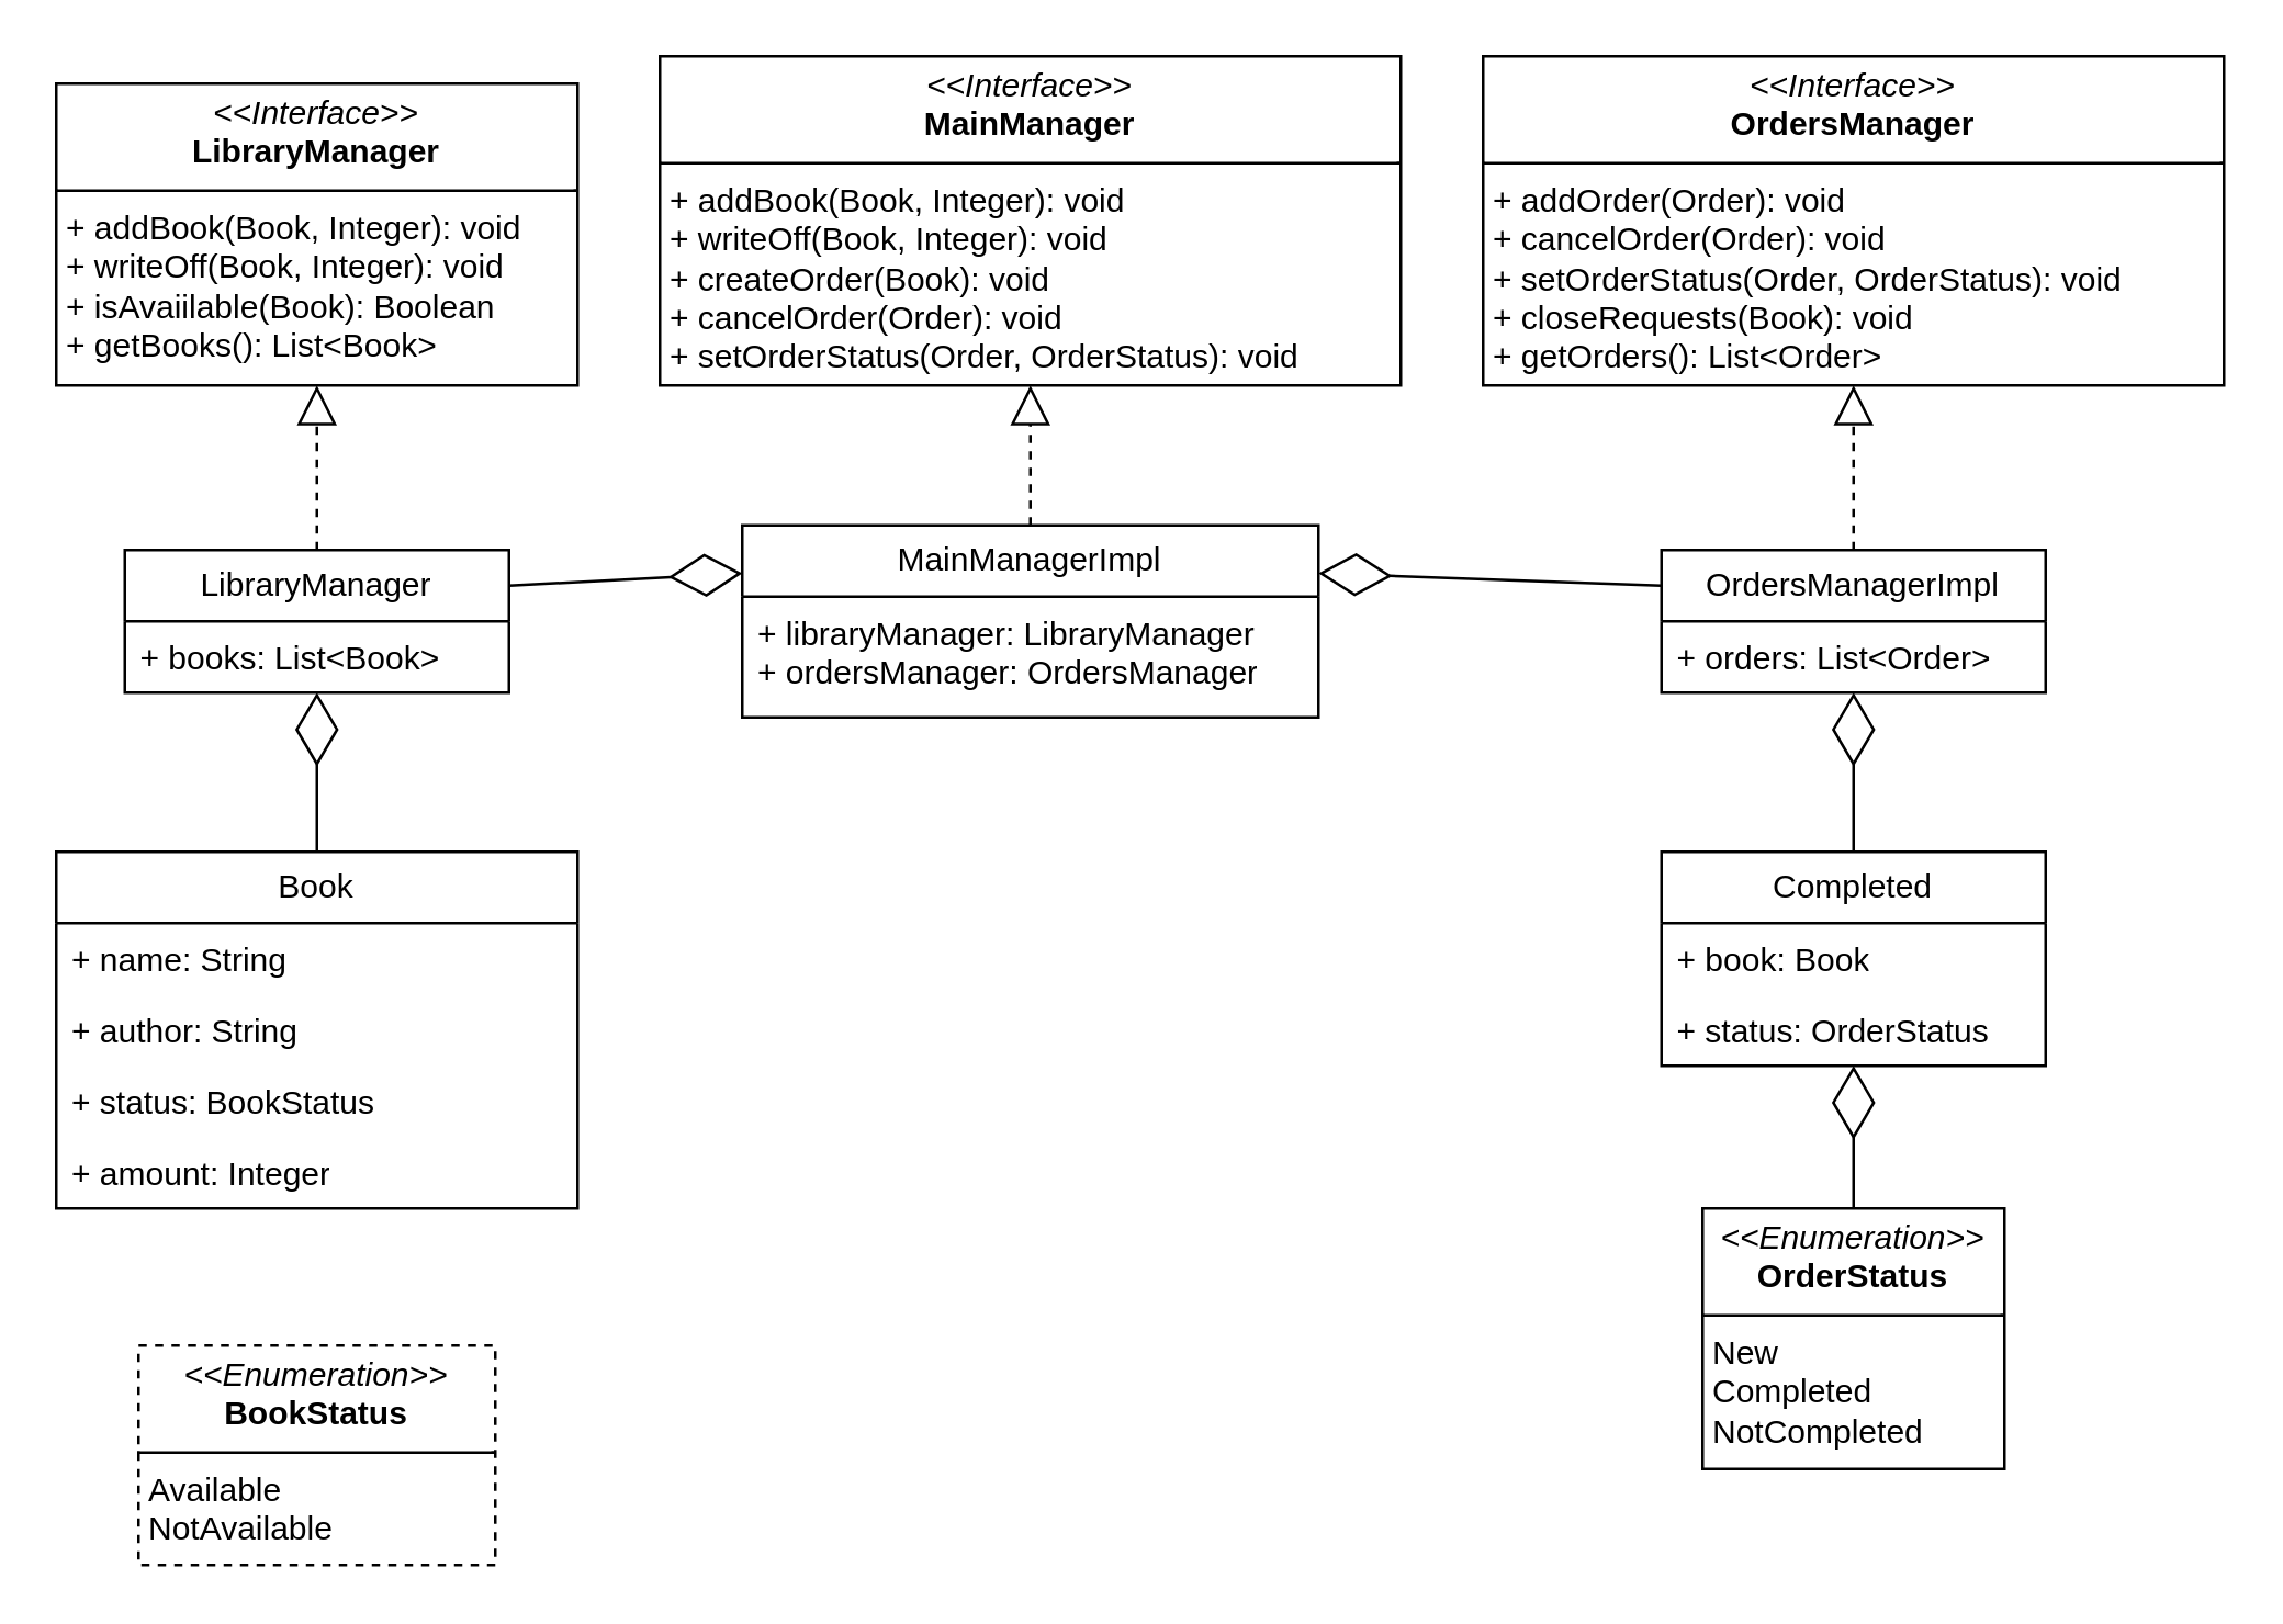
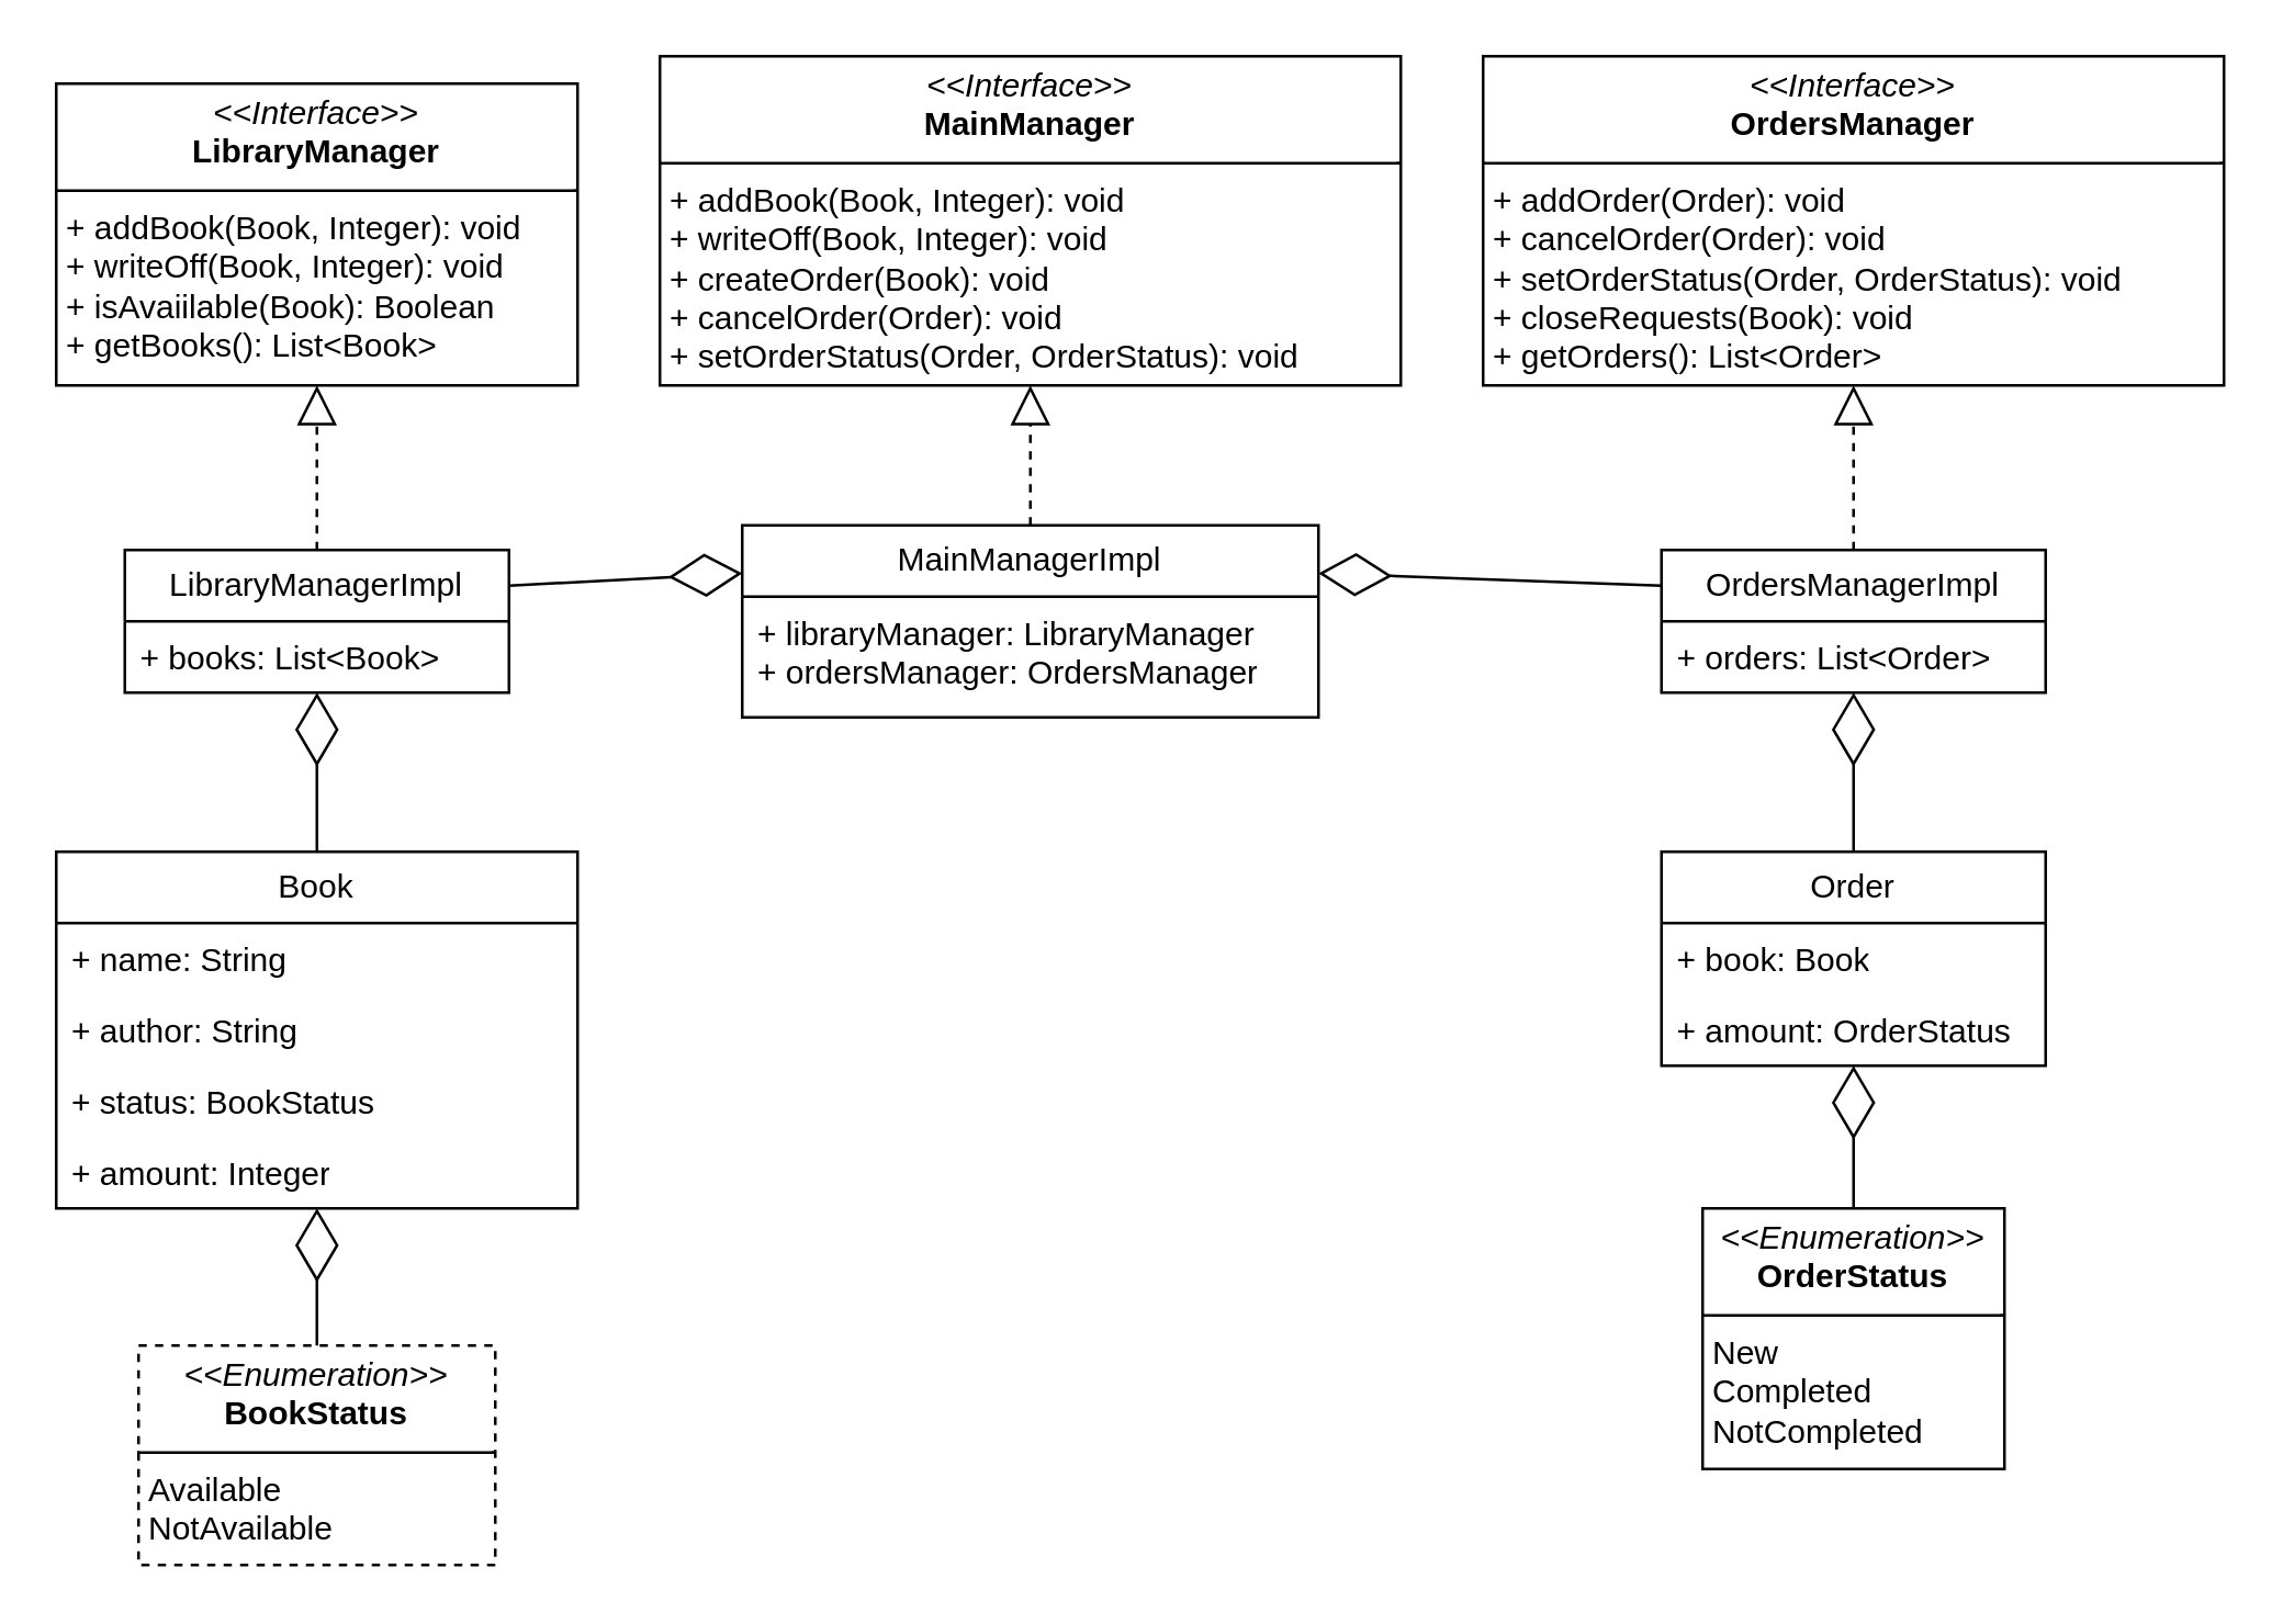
- <mxCell id="2" value="LibraryManager" style="swimlane;fontStyle=0;childLayout=stackLayout;horizontal=1;startSize=26;fillColor=none;horizontalStack=0;resizeParent=1;resizeParentMax=0;resizeLast=0;collapsible=1;marginBottom=0;whiteSpace=wrap;html=1;" vertex="1" parent="1"><mxGeometry x="45" y="200" width="140" height="52" as="geometry" /></mxCell>
+ <mxCell id="2" value="LibraryManagerImpl" style="swimlane;fontStyle=0;childLayout=stackLayout;horizontal=1;startSize=26;fillColor=none;horizontalStack=0;resizeParent=1;resizeParentMax=0;resizeLast=0;collapsible=1;marginBottom=0;whiteSpace=wrap;html=1;" vertex="1" parent="1"><mxGeometry x="45" y="200" width="140" height="52" as="geometry" /></mxCell>
- <mxCell id="19" value="Completed" style="swimlane;fontStyle=0;childLayout=stackLayout;horizontal=1;startSize=26;fillColor=none;horizontalStack=0;resizeParent=1;resizeParentMax=0;resizeLast=0;collapsible=1;marginBottom=0;whiteSpace=wrap;html=1;" vertex="1" parent="1"><mxGeometry x="605" y="310" width="140" height="78" as="geometry" /></mxCell>
+ <mxCell id="19" value="Order" style="swimlane;fontStyle=0;childLayout=stackLayout;horizontal=1;startSize=26;fillColor=none;horizontalStack=0;resizeParent=1;resizeParentMax=0;resizeLast=0;collapsible=1;marginBottom=0;whiteSpace=wrap;html=1;" vertex="1" parent="1"><mxGeometry x="605" y="310" width="140" height="78" as="geometry" /></mxCell>
- <mxCell id="21" value="+ status: OrderStatus" style="text;strokeColor=none;fillColor=none;align=left;verticalAlign=top;spacingLeft=4;spacingRight=4;overflow=hidden;rotatable=0;points=[[0,0.5],[1,0.5]];portConstraint=eastwest;whiteSpace=wrap;html=1;" vertex="1" parent="19"><mxGeometry y="52" width="140" height="26" as="geometry" /></mxCell>
+ <mxCell id="21" value="+ amount: OrderStatus" style="text;strokeColor=none;fillColor=none;align=left;verticalAlign=top;spacingLeft=4;spacingRight=4;overflow=hidden;rotatable=0;points=[[0,0.5],[1,0.5]];portConstraint=eastwest;whiteSpace=wrap;html=1;" vertex="1" parent="19"><mxGeometry y="52" width="140" height="26" as="geometry" /></mxCell>
+ <mxCell id="26" value="" style="endArrow=diamondThin;endFill=0;endSize=24;html=1;rounded=0;exitX=0.5;exitY=0;exitDx=0;exitDy=0;" edge="1" parent="1" source="22" target="18"><mxGeometry width="160" relative="1" as="geometry"><mxPoint x="320" y="498" as="sourcePoint" /><mxPoint x="120" y="460" as="targetPoint" /></mxGeometry></mxCell>
